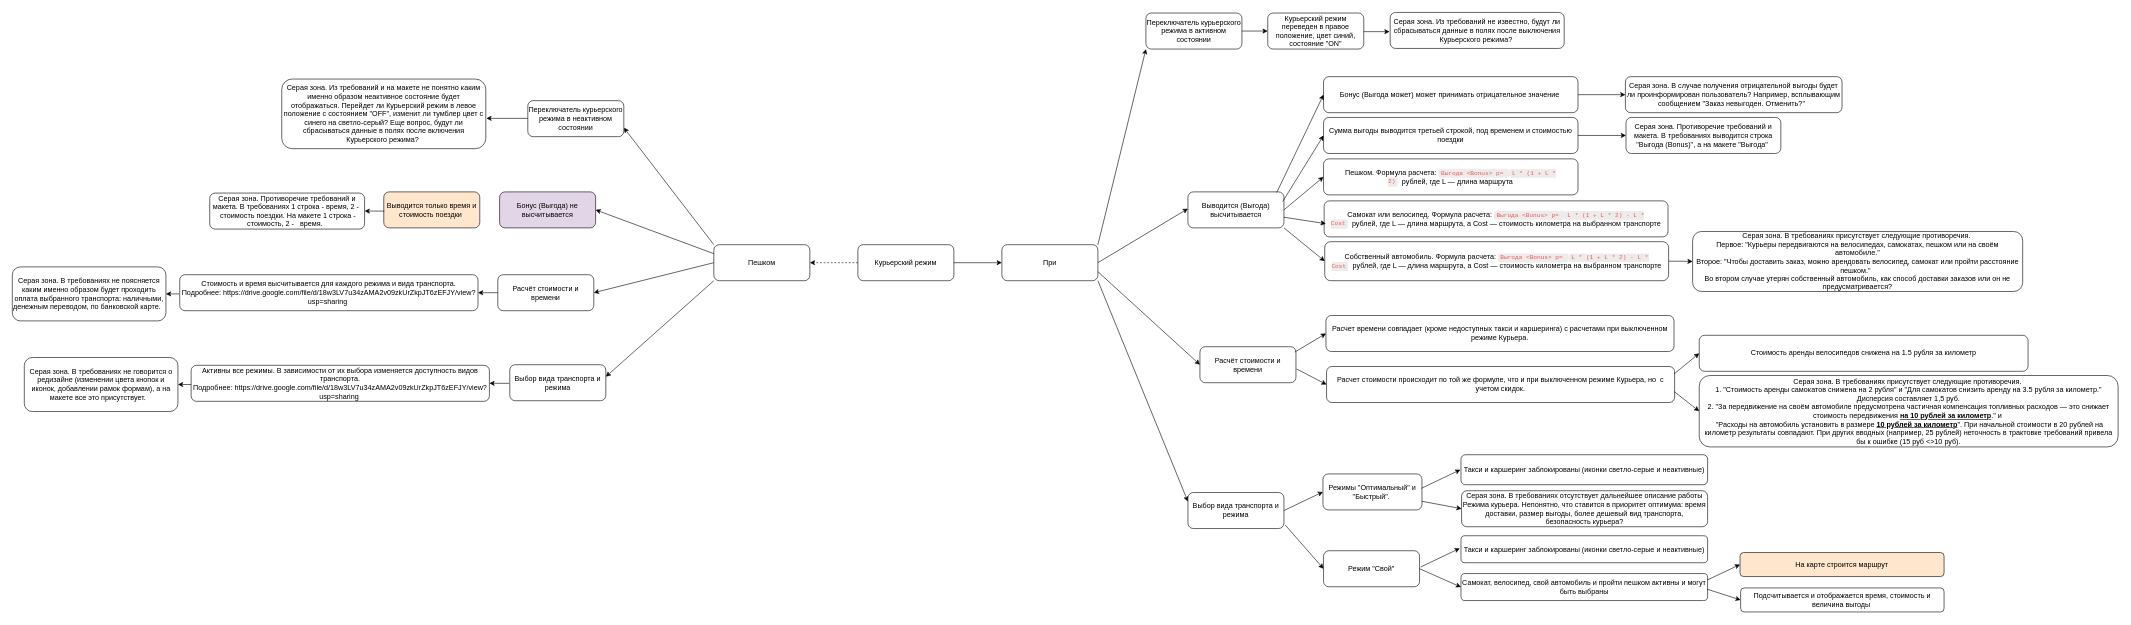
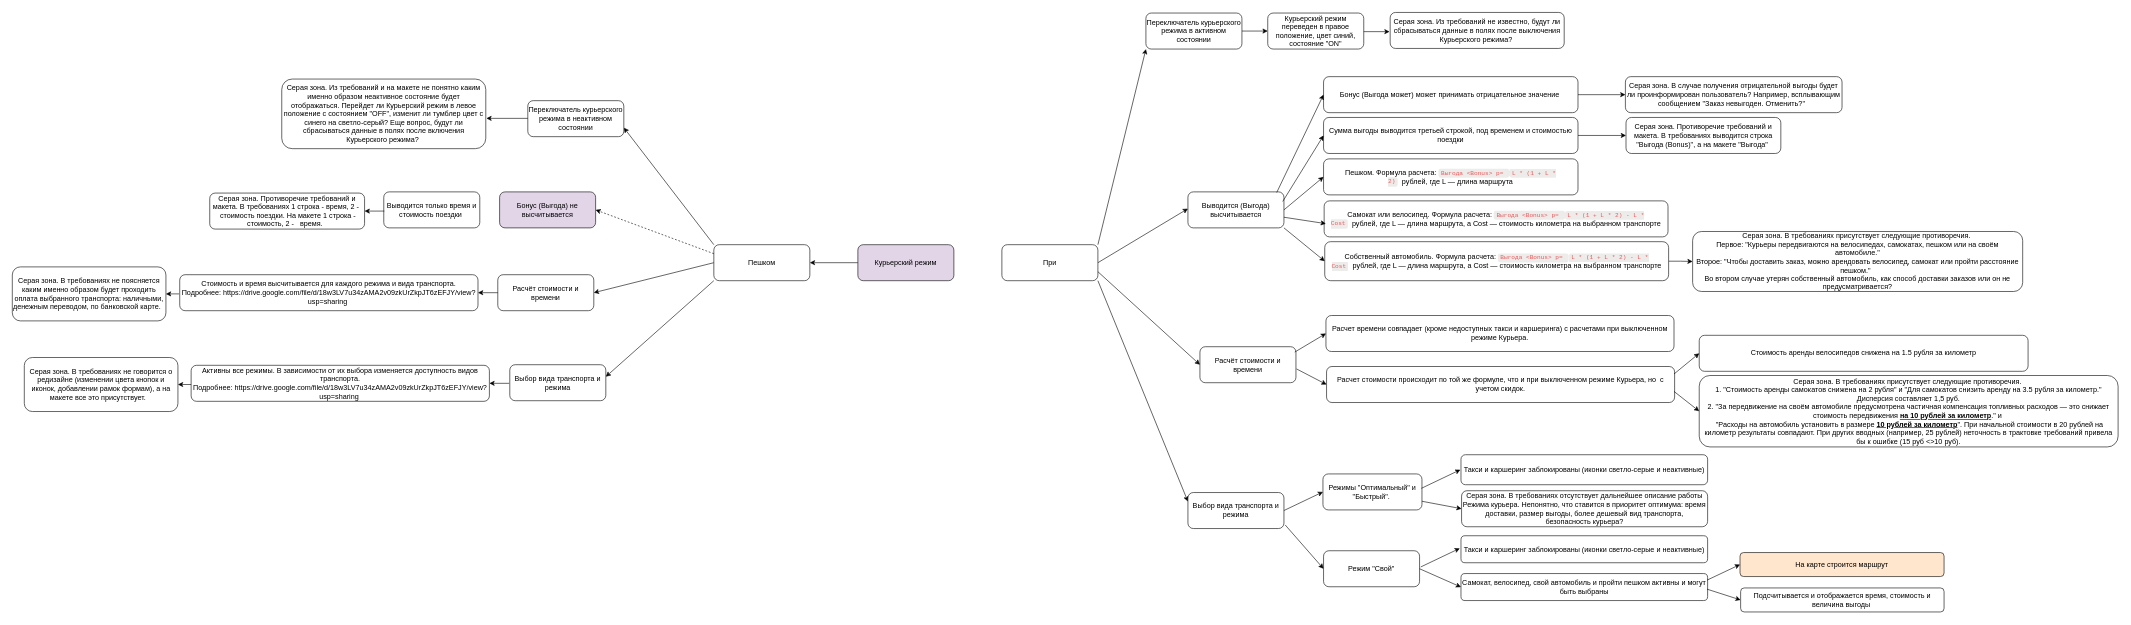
- <mxCell id="22" value="Выводится только время и стоимость поездки&amp;nbsp;" style="rounded=1;whiteSpace=wrap;html=1;fillColor=#ffe6cc;" vertex="1" parent="1"><mxGeometry x="639" y="319" width="160" height="60" as="geometry" /></mxCell>
+ <mxCell id="22" value="Выводится только время и стоимость поездки&amp;nbsp;" style="rounded=1;whiteSpace=wrap;html=1;" vertex="1" parent="1"><mxGeometry x="639" y="319" width="160" height="60" as="geometry" /></mxCell>
- <mxCell id="21" style="edgeStyle=none;rounded=0;orthogonalLoop=1;jettySize=auto;html=1;exitX=0;exitY=0.25;exitDx=0;exitDy=0;entryX=1;entryY=0.5;entryDx=0;entryDy=0;" edge="1" parent="1" source="8" target="20"><mxGeometry relative="1" as="geometry"><mxPoint x="999" y="456" as="targetPoint" /><mxPoint x="1199" y="406" as="sourcePoint" /></mxGeometry></mxCell>
+ <mxCell id="21" style="edgeStyle=none;rounded=0;orthogonalLoop=1;jettySize=auto;html=1;exitX=0;exitY=0.25;exitDx=0;exitDy=0;entryX=1;entryY=0.5;entryDx=0;entryDy=0;dashed=1;" edge="1" parent="1" source="8" target="20"><mxGeometry relative="1" as="geometry"><mxPoint x="999" y="456" as="targetPoint" /><mxPoint x="1199" y="406" as="sourcePoint" /></mxGeometry></mxCell>
- <mxCell id="3" style="edgeStyle=orthogonalEdgeStyle;rounded=0;orthogonalLoop=1;jettySize=auto;html=1;exitX=0;exitY=0.5;exitDx=0;exitDy=0;entryX=1;entryY=0.5;entryDx=0;entryDy=0;dashed=1;" edge="1" parent="1" source="4" target="8"><mxGeometry relative="1" as="geometry" /></mxCell>
+ <mxCell id="3" style="edgeStyle=orthogonalEdgeStyle;rounded=0;orthogonalLoop=1;jettySize=auto;html=1;exitX=0;exitY=0.5;exitDx=0;exitDy=0;entryX=1;entryY=0.5;entryDx=0;entryDy=0;" edge="1" parent="1" source="4" target="8"><mxGeometry relative="1" as="geometry" /></mxCell>
- <mxCell id="4" value="Курьерский режим" style="rounded=1;whiteSpace=wrap;html=1;" vertex="1" parent="1"><mxGeometry x="1429" y="407" width="160" height="60" as="geometry" /></mxCell>
+ <mxCell id="4" value="Курьерский режим" style="rounded=1;whiteSpace=wrap;html=1;fillColor=#e1d5e7;" vertex="1" parent="1"><mxGeometry x="1429" y="407" width="160" height="60" as="geometry" /></mxCell>
- <mxCell id="2" style="edgeStyle=orthogonalEdgeStyle;rounded=0;orthogonalLoop=1;jettySize=auto;html=1;exitX=1;exitY=0.5;exitDx=0;exitDy=0;entryX=0;entryY=0.5;entryDx=0;entryDy=0;" edge="1" parent="1" source="4" target="12"><mxGeometry relative="1" as="geometry" /></mxCell>
